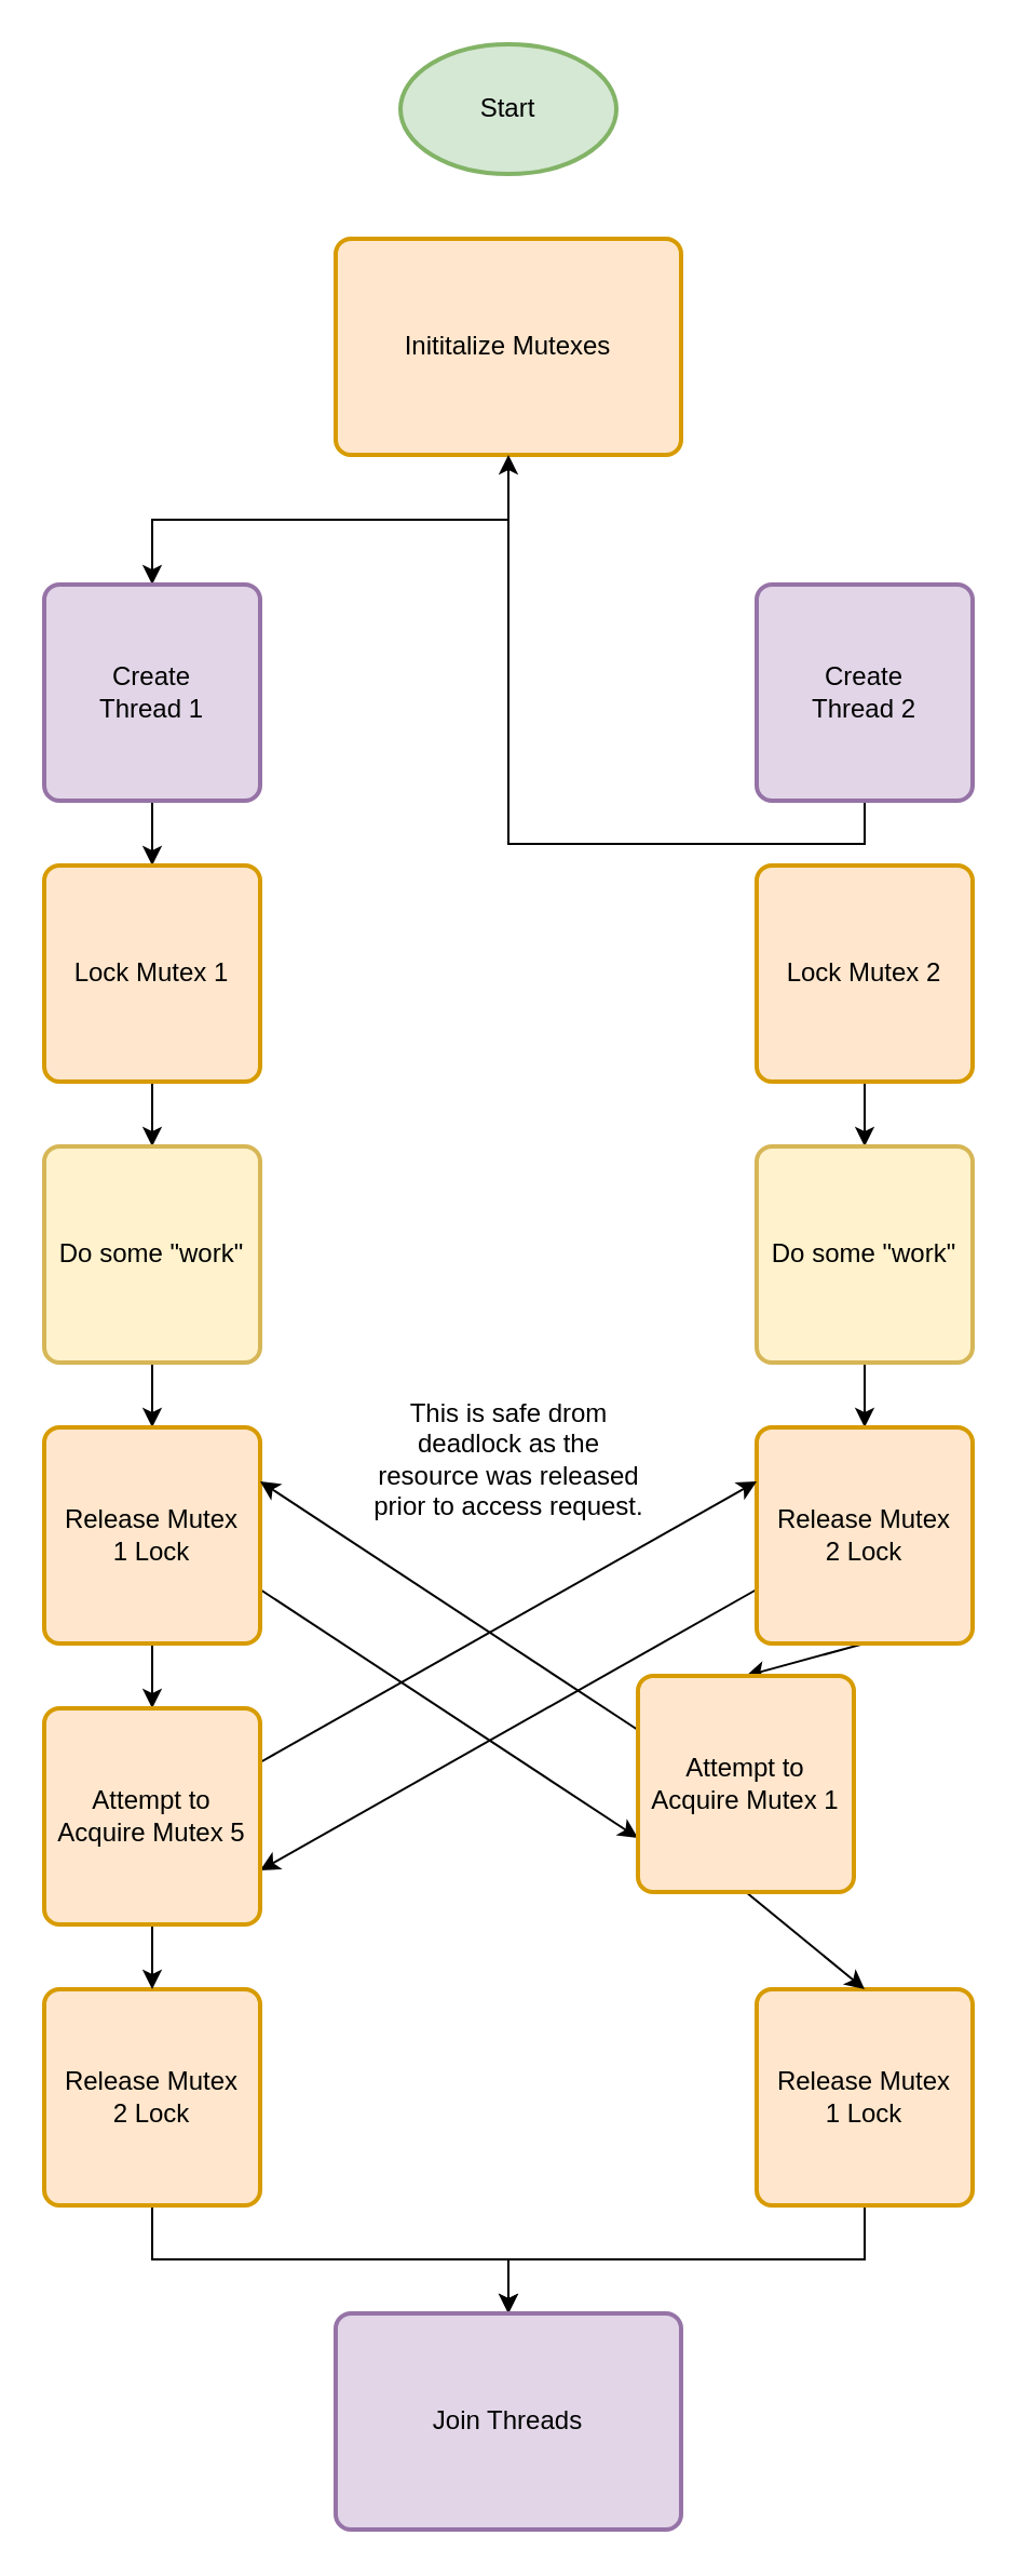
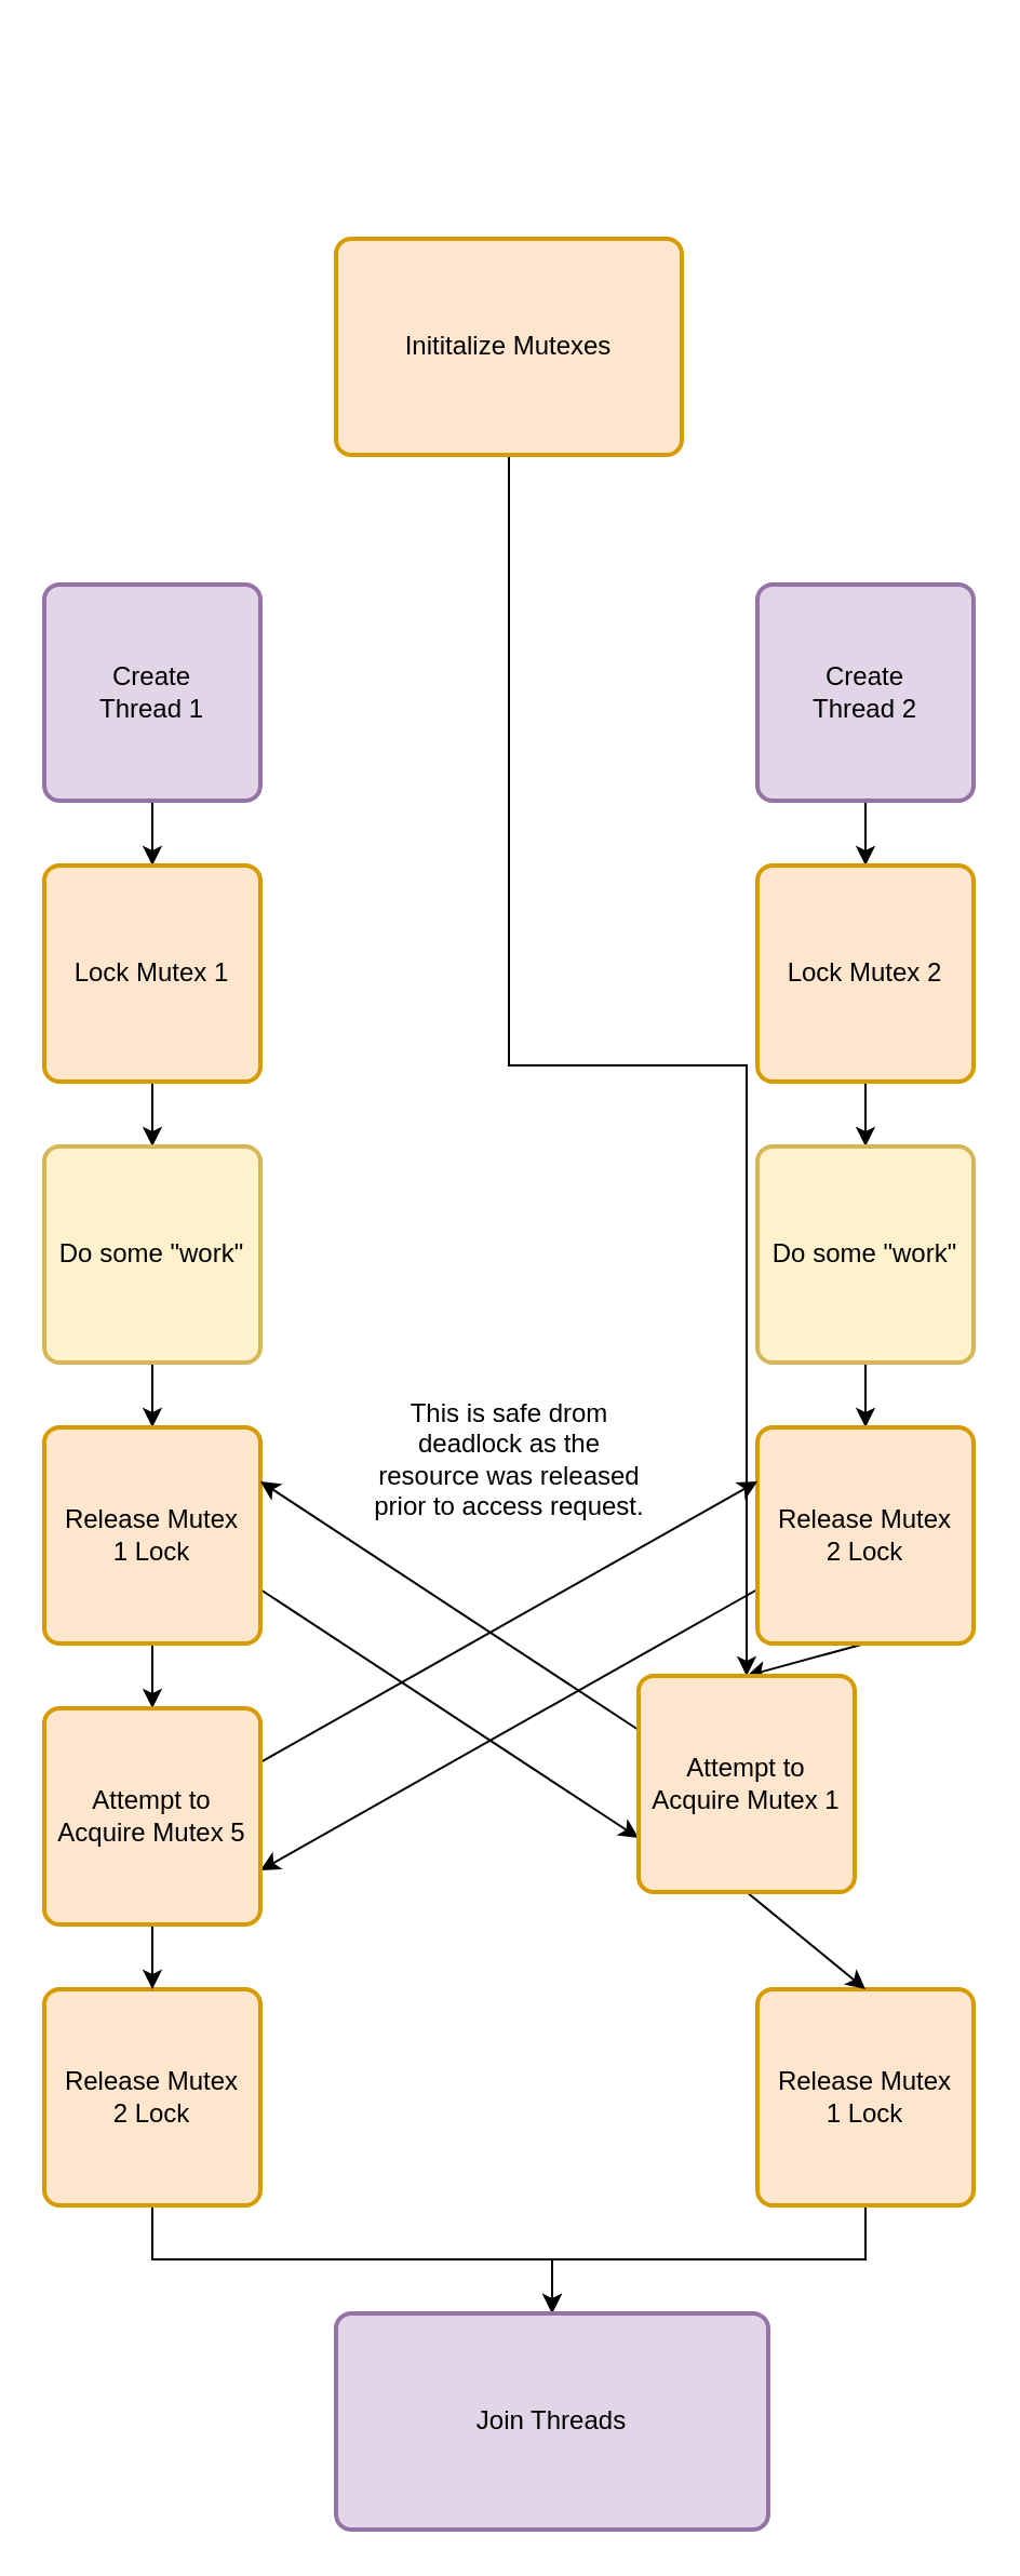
- <mxCell id="2" value="Start" style="strokeWidth=2;html=1;shape=mxgraph.flowchart.start_1;whiteSpace=wrap;fillColor=#d5e8d4;strokeColor=#82b366;" vertex="1" parent="1"><mxGeometry x="185" y="20" width="100" height="60" as="geometry" /></mxCell>
- <mxCell id="3" style="edgeStyle=orthogonalEdgeStyle;rounded=0;orthogonalLoop=1;jettySize=auto;html=1;exitX=0.5;exitY=1;exitDx=0;exitDy=0;entryX=0.5;entryY=0;entryDx=0;entryDy=0;" edge="1" parent="1" source="4" target="8"><mxGeometry relative="1" as="geometry" /></mxCell>
+ <mxCell id="3" style="edgeStyle=orthogonalEdgeStyle;rounded=0;orthogonalLoop=1;jettySize=auto;html=1;exitX=0.5;exitY=1;exitDx=0;exitDy=0;" edge="1" parent="1" source="4" target="32"><mxGeometry relative="1" as="geometry" /></mxCell>
- <mxCell id="5" style="edgeStyle=orthogonalEdgeStyle;rounded=0;orthogonalLoop=1;jettySize=auto;html=1;exitX=0.5;exitY=1;exitDx=0;exitDy=0;" edge="1" parent="1" source="6" target="4"><mxGeometry relative="1" as="geometry" /></mxCell>
+ <mxCell id="5" style="edgeStyle=orthogonalEdgeStyle;rounded=0;orthogonalLoop=1;jettySize=auto;html=1;exitX=0.5;exitY=1;exitDx=0;exitDy=0;" edge="1" parent="1" source="6" target="12"><mxGeometry relative="1" as="geometry" /></mxCell>
- <mxCell id="33" value="Join Threads" style="rounded=1;whiteSpace=wrap;html=1;absoluteArcSize=1;arcSize=14;strokeWidth=2;fillColor=#e1d5e7;strokeColor=#9673a6;" vertex="1" parent="1"><mxGeometry x="155" y="1070" width="160" height="100" as="geometry" /></mxCell>
+ <mxCell id="33" value="Join Threads" style="rounded=1;whiteSpace=wrap;html=1;absoluteArcSize=1;arcSize=14;strokeWidth=2;fillColor=#e1d5e7;strokeColor=#9673a6;" vertex="1" parent="1"><mxGeometry x="155" y="1070" width="200" height="100" as="geometry" /></mxCell>
